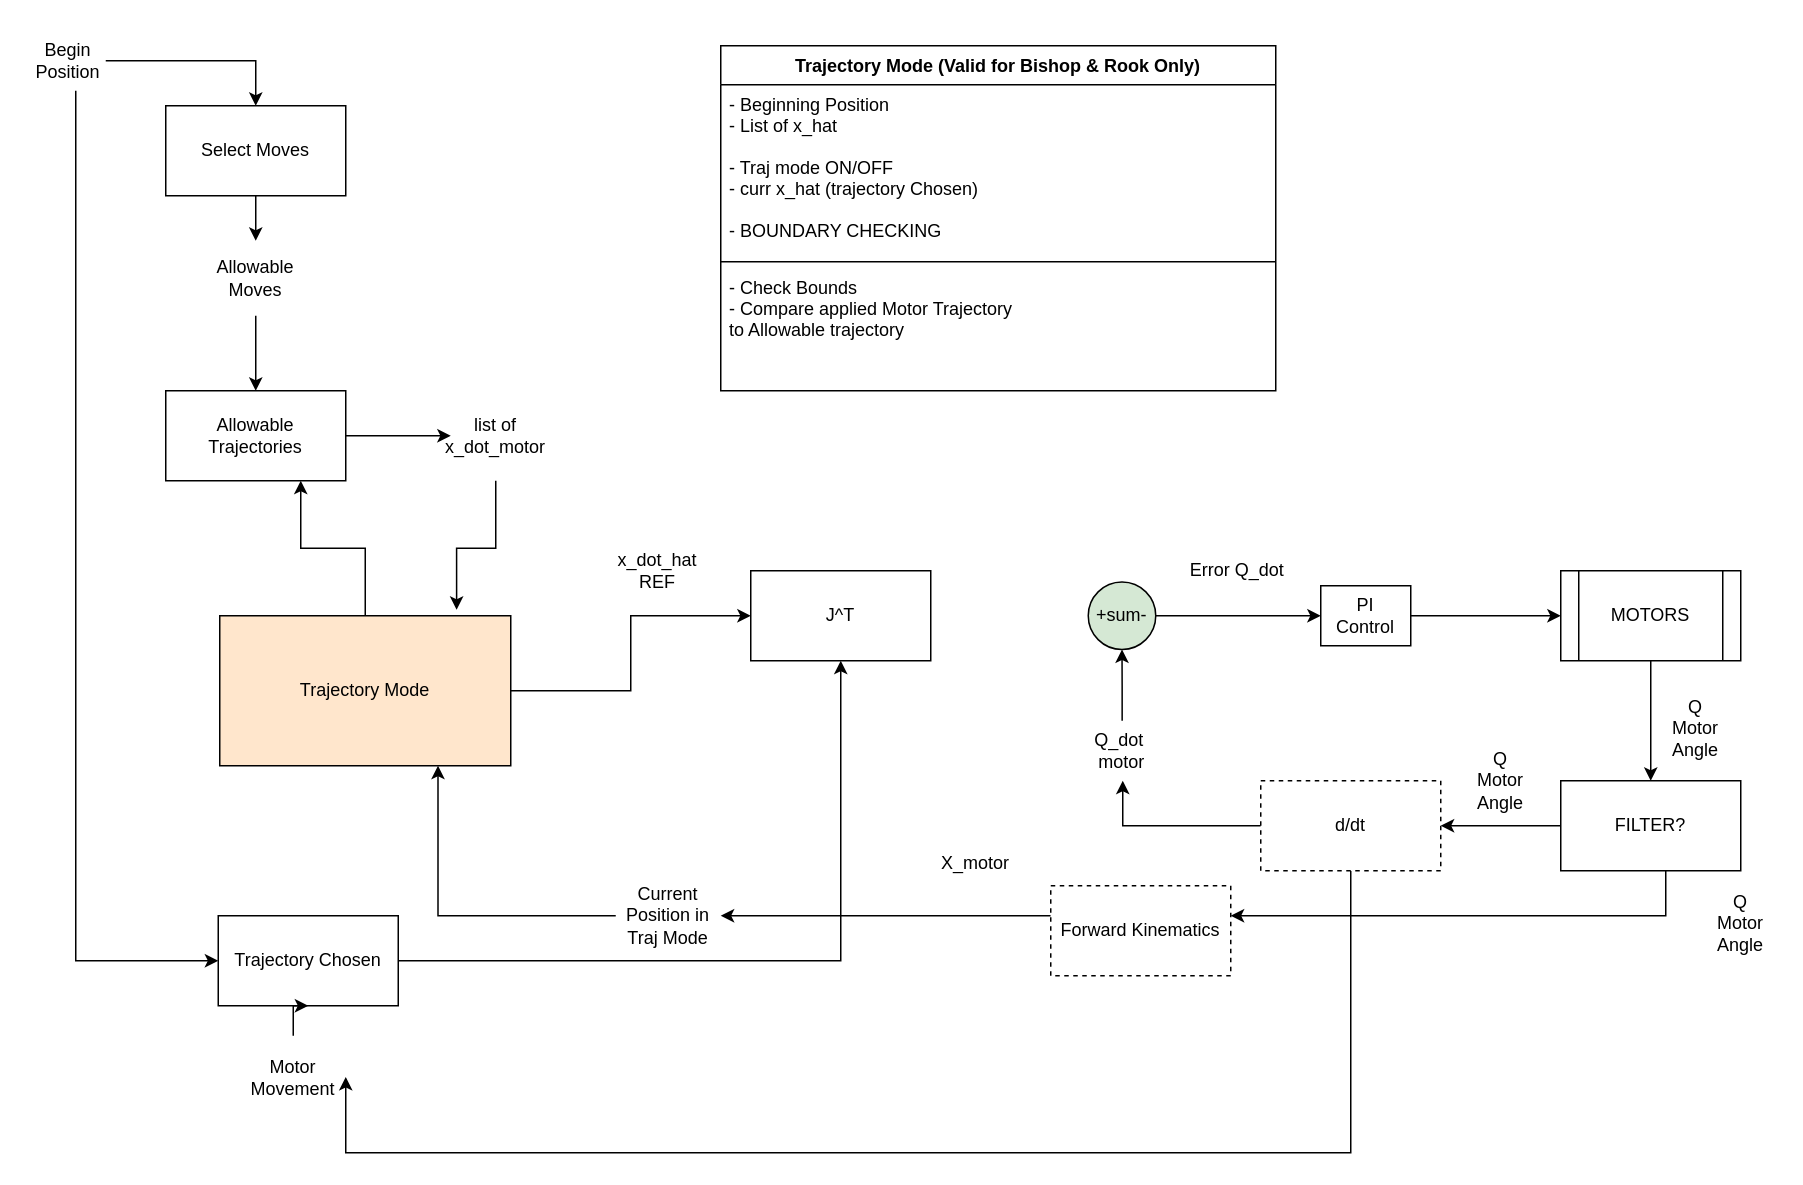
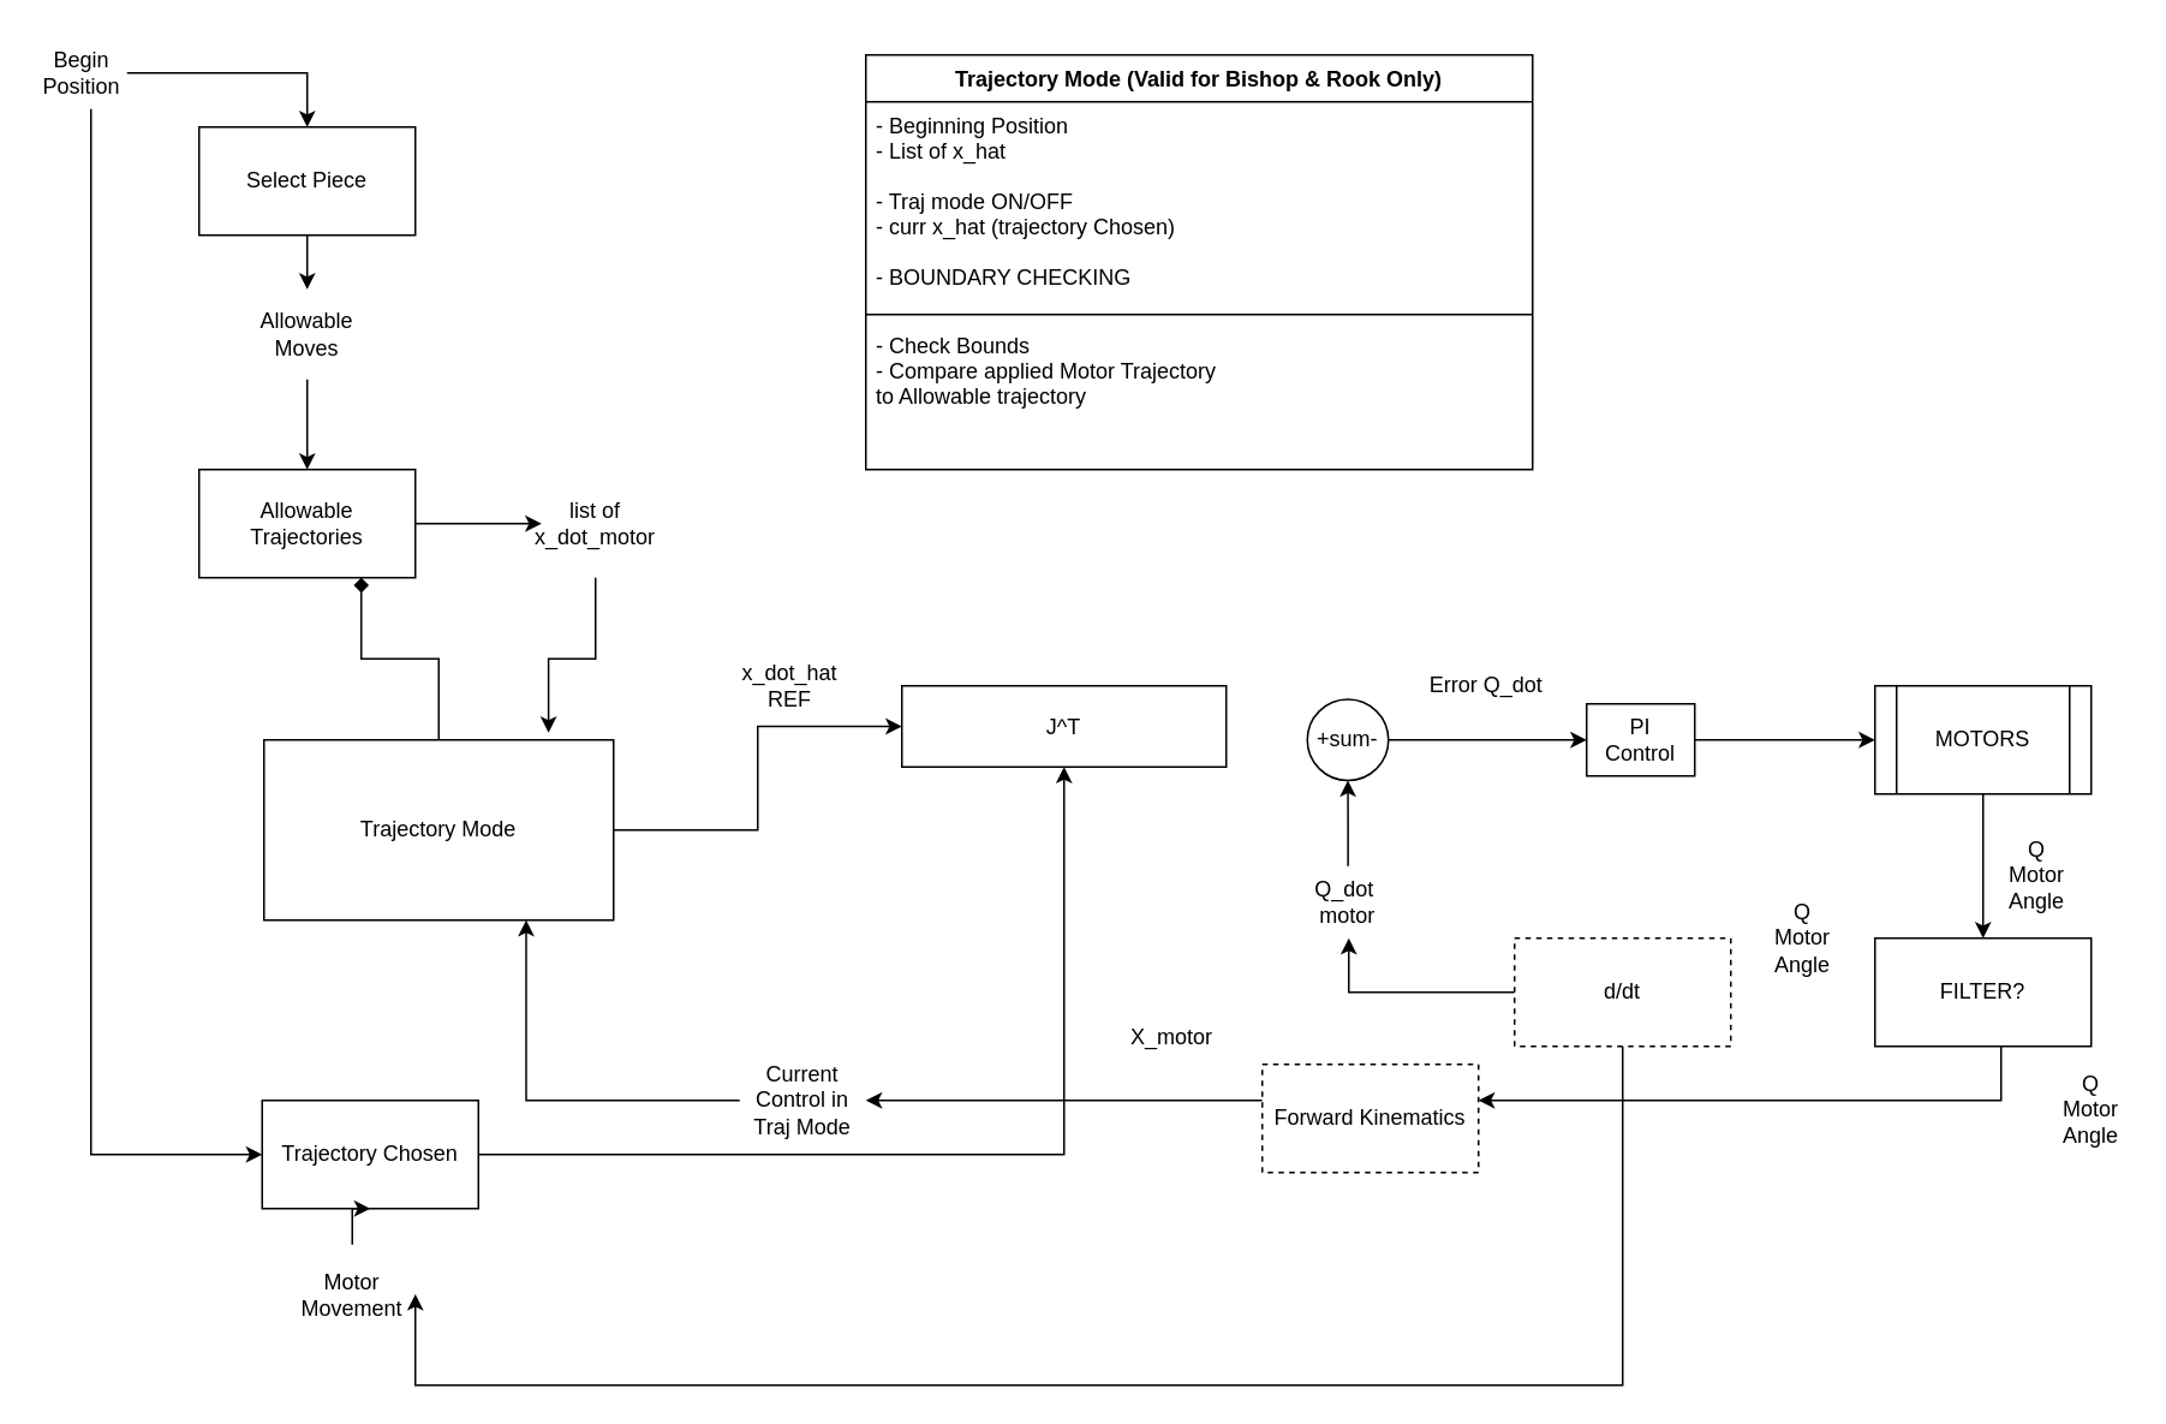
- <mxCell id="3" value="Select Moves" style="rounded=0;whiteSpace=wrap;html=1;" vertex="1" parent="1"><mxGeometry x="110" y="70" width="120" height="60" as="geometry" /></mxCell>
+ <mxCell id="3" value="Select Piece" style="rounded=0;whiteSpace=wrap;html=1;" vertex="1" parent="1"><mxGeometry x="110" y="70" width="120" height="60" as="geometry" /></mxCell>
- <mxCell id="13" value="" style="edgeStyle=orthogonalEdgeStyle;rounded=0;orthogonalLoop=1;jettySize=auto;html=1;entryX=0.75;entryY=1;entryDx=0;entryDy=0;" edge="1" parent="1" source="14" target="10"><mxGeometry relative="1" as="geometry" /></mxCell>
+ <mxCell id="13" value="" style="edgeStyle=orthogonalEdgeStyle;rounded=0;orthogonalLoop=1;jettySize=auto;html=1;entryX=0.75;entryY=1;entryDx=0;entryDy=0;endArrow=diamond;" edge="1" parent="1" source="14" target="10"><mxGeometry relative="1" as="geometry" /></mxCell>
- <mxCell id="11" value="J^T" style="rounded=0;whiteSpace=wrap;html=1;" vertex="1" parent="1"><mxGeometry x="500" y="380" width="120" height="60" as="geometry" /></mxCell>
+ <mxCell id="11" value="J^T" style="rounded=0;whiteSpace=wrap;html=1;" vertex="1" parent="1"><mxGeometry x="500" y="380" width="180" height="45" as="geometry" /></mxCell>
- <mxCell id="27" value="&lt;span&gt;+sum-&lt;/span&gt;" style="ellipse;whiteSpace=wrap;html=1;aspect=fixed;fillColor=#d5e8d4;" vertex="1" parent="1"><mxGeometry x="725" y="387.5" width="45" height="45" as="geometry" /></mxCell>
+ <mxCell id="27" value="&lt;span&gt;+sum-&lt;/span&gt;" style="ellipse;whiteSpace=wrap;html=1;aspect=fixed;" vertex="1" parent="1"><mxGeometry x="725" y="387.5" width="45" height="45" as="geometry" /></mxCell>
- <mxCell id="14" value="Trajectory Mode" style="rounded=0;whiteSpace=wrap;html=1;fillColor=#ffe6cc;" vertex="1" parent="1"><mxGeometry x="146" y="410" width="194" height="100" as="geometry" /></mxCell>
+ <mxCell id="14" value="Trajectory Mode" style="rounded=0;whiteSpace=wrap;html=1;" vertex="1" parent="1"><mxGeometry x="146" y="410" width="194" height="100" as="geometry" /></mxCell>
- <mxCell id="32" value="" style="edgeStyle=orthogonalEdgeStyle;rounded=0;orthogonalLoop=1;jettySize=auto;html=1;" edge="1" parent="1" source="34" target="37"><mxGeometry relative="1" as="geometry" /></mxCell>
- <mxCell id="22" value="Current&lt;br&gt;Position in Traj Mode" style="text;html=1;strokeColor=none;fillColor=none;align=center;verticalAlign=middle;whiteSpace=wrap;rounded=0;" vertex="1" parent="1"><mxGeometry x="410" y="580" width="70" height="60" as="geometry" /></mxCell>
+ <mxCell id="22" value="Current&lt;br&gt;Control in Traj Mode" style="text;html=1;strokeColor=none;fillColor=none;align=center;verticalAlign=middle;whiteSpace=wrap;rounded=0;" vertex="1" parent="1"><mxGeometry x="410" y="580" width="70" height="60" as="geometry" /></mxCell>
